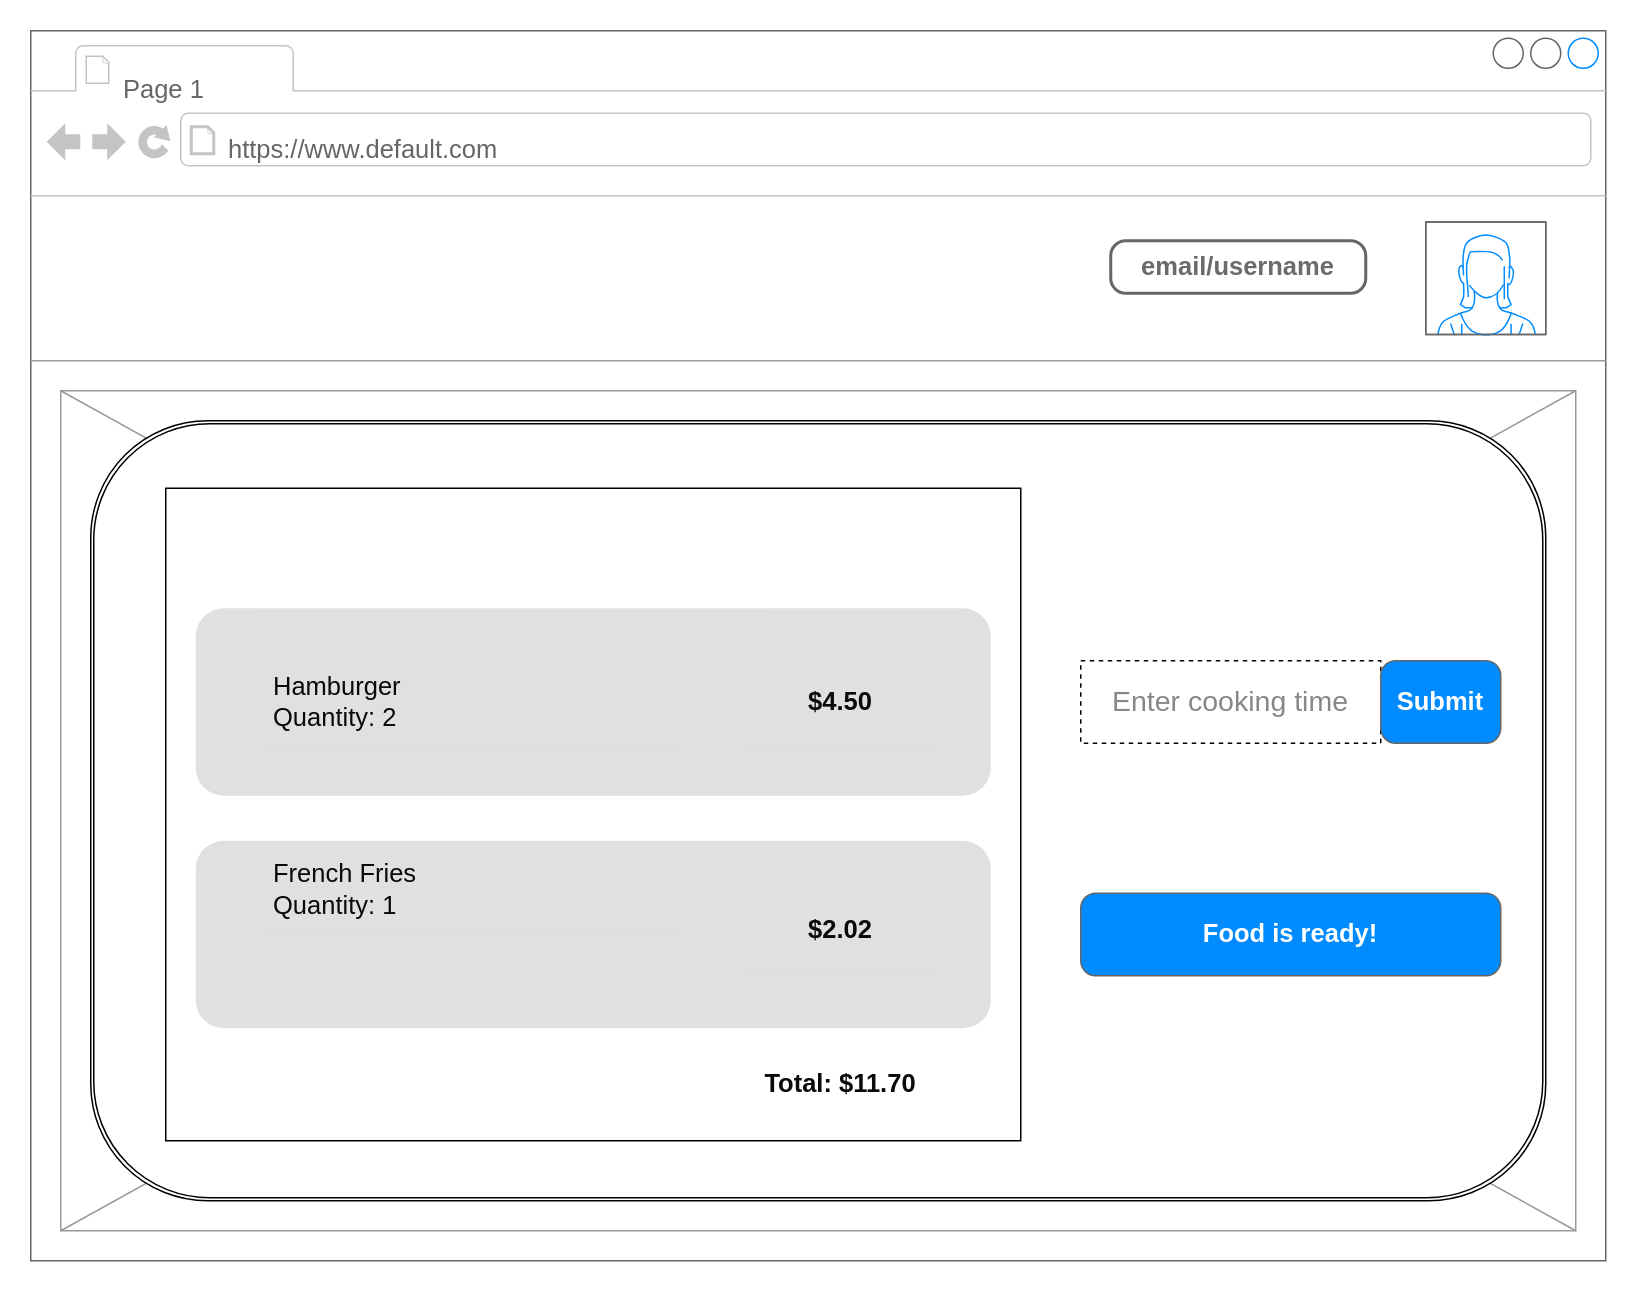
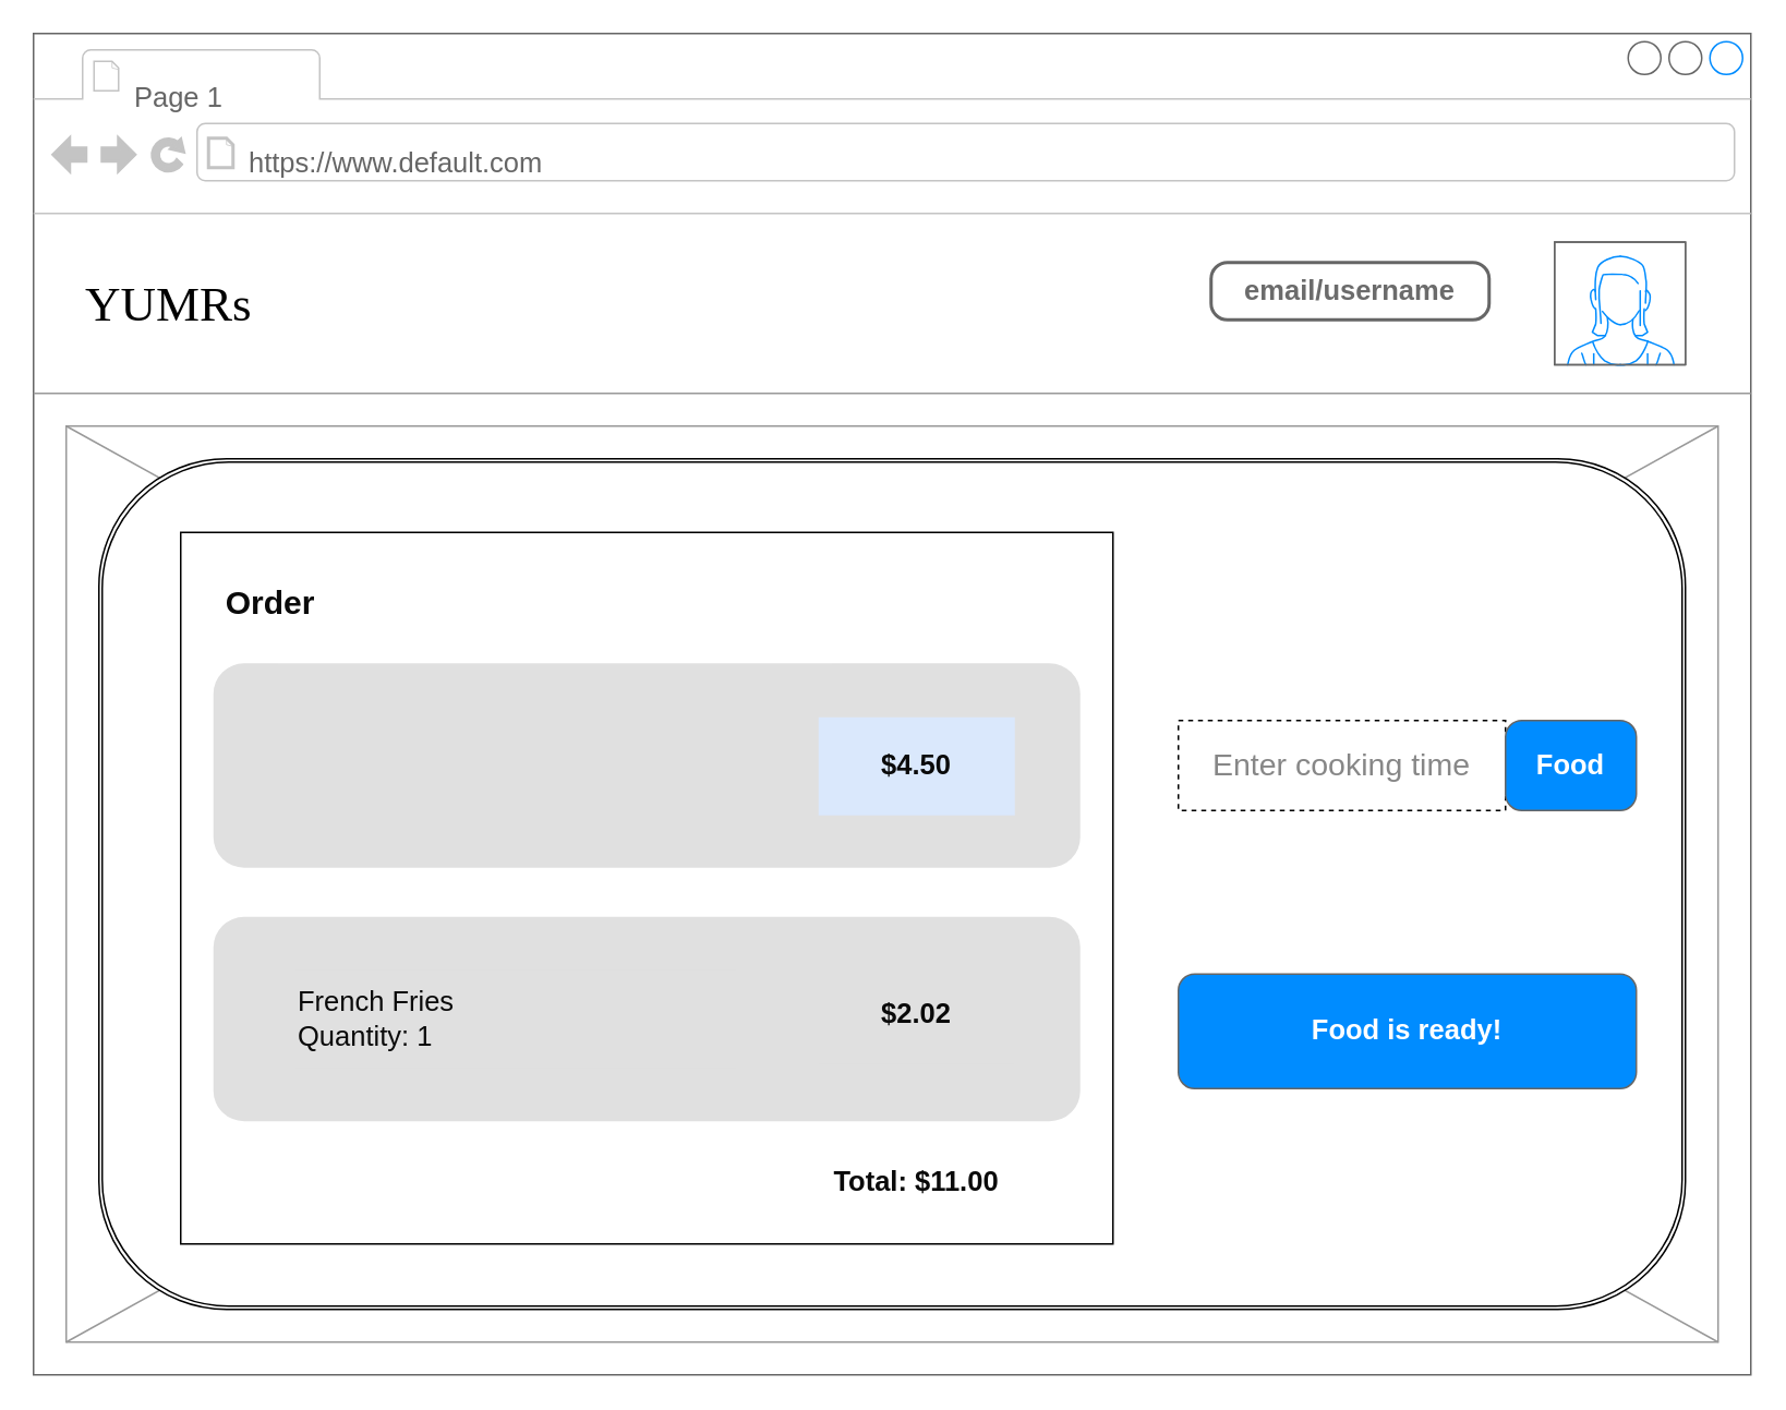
+ <mxCell id="5" value="YUMRs" style="text;html=1;points=[];align=left;verticalAlign=top;spacingTop=-4;fontSize=30;fontFamily=Verdana" parent="2" vertex="1"><mxGeometry x="30" y="145" width="340" height="40" as="geometry" /></mxCell>
+ <mxCell id="14" value="&lt;font size=&quot;1&quot;&gt;&lt;b style=&quot;font-size: 20px&quot;&gt;Order&lt;/b&gt;&lt;/font&gt;" style="rounded=0;whiteSpace=wrap;html=1;fontSize=25;fontColor=#0A0A0A;fillColor=#FFFFFF;strokeColor=none;" vertex="1" parent="2"><mxGeometry x="95" y="315" width="100" height="60" as="geometry" /></mxCell>
- <mxCell id="17" value="Hamburger&lt;br&gt;Quantity: 2" style="rounded=0;whiteSpace=wrap;html=1;fontSize=17;fontColor=#0A0A0A;fillColor=#E0E0E0;align=left;strokeColor=none;" vertex="1" parent="2"><mxGeometry x="160" y="418" width="270" height="60" as="geometry" /></mxCell>
- <mxCell id="19" value="&lt;b&gt;$4.50&lt;/b&gt;" style="rounded=0;whiteSpace=wrap;html=1;fontSize=17;fontColor=#0A0A0A;fillColor=#E0E0E0;strokeColor=none;" vertex="1" parent="2"><mxGeometry x="480" y="418" width="120" height="60" as="geometry" /></mxCell>
+ <mxCell id="19" value="&lt;b&gt;$4.50&lt;/b&gt;" style="rounded=0;whiteSpace=wrap;html=1;fontSize=17;fontColor=#0A0A0A;fillColor=#dae8fc;strokeColor=none;" vertex="1" parent="2"><mxGeometry x="480" y="418" width="120" height="60" as="geometry" /></mxCell>
- <mxCell id="12" value="Submit" style="strokeWidth=1;shadow=0;dashed=0;align=center;html=1;shape=mxgraph.mockup.buttons.button;strokeColor=#666666;fontColor=#ffffff;mainText=;buttonStyle=round;fontSize=17;fontStyle=1;fillColor=#008cff;whiteSpace=wrap;" vertex="1" parent="2"><mxGeometry x="900" y="420" width="80" height="55" as="geometry" /></mxCell>
+ <mxCell id="12" value="Food" style="strokeWidth=1;shadow=0;dashed=0;align=center;html=1;shape=mxgraph.mockup.buttons.button;strokeColor=#666666;fontColor=#ffffff;mainText=;buttonStyle=round;fontSize=17;fontStyle=1;fillColor=#008cff;whiteSpace=wrap;" vertex="1" parent="2"><mxGeometry x="900" y="420" width="80" height="55" as="geometry" /></mxCell>
- <mxCell id="18" value="French Fries&lt;br&gt;Quantity: 1" style="rounded=0;whiteSpace=wrap;html=1;fontSize=17;fontColor=#0A0A0A;fillColor=#E0E0E0;align=left;strokeColor=none;" vertex="1" parent="2"><mxGeometry x="160" y="542.5" width="270" height="60" as="geometry" /></mxCell>
+ <mxCell id="18" value="French Fries&lt;br&gt;Quantity: 1" style="rounded=0;whiteSpace=wrap;html=1;fontSize=17;fontColor=#0A0A0A;fillColor=#E0E0E0;align=left;strokeColor=none;" vertex="1" parent="2"><mxGeometry x="160" y="572.5" width="270" height="60" as="geometry" /></mxCell>
- <mxCell id="10" value="Food is ready!" style="strokeWidth=1;shadow=0;dashed=0;align=center;html=1;shape=mxgraph.mockup.buttons.button;strokeColor=#666666;fontColor=#ffffff;mainText=;buttonStyle=round;fontSize=17;fontStyle=1;fillColor=#008cff;whiteSpace=wrap;" vertex="1" parent="2"><mxGeometry x="700" y="575" width="280" height="55" as="geometry" /></mxCell>
+ <mxCell id="10" value="Food is ready!" style="strokeWidth=1;shadow=0;dashed=0;align=center;html=1;shape=mxgraph.mockup.buttons.button;strokeColor=#666666;fontColor=#ffffff;mainText=;buttonStyle=round;fontSize=17;fontStyle=1;fillColor=#008cff;whiteSpace=wrap;" vertex="1" parent="2"><mxGeometry x="700" y="575" width="280" height="70" as="geometry" /></mxCell>
- <mxCell id="21" value="&lt;b&gt;Total: $11.70&lt;/b&gt;" style="rounded=0;whiteSpace=wrap;html=1;fontSize=17;fontColor=#0A0A0A;fillColor=none;strokeColor=none;" vertex="1" parent="2"><mxGeometry x="460" y="680" width="160" height="45" as="geometry" /></mxCell>
+ <mxCell id="21" value="&lt;b&gt;Total: $11.00&lt;/b&gt;" style="rounded=0;whiteSpace=wrap;html=1;fontSize=17;fontColor=#0A0A0A;fillColor=none;strokeColor=none;" vertex="1" parent="2"><mxGeometry x="460" y="680" width="160" height="45" as="geometry" /></mxCell>
